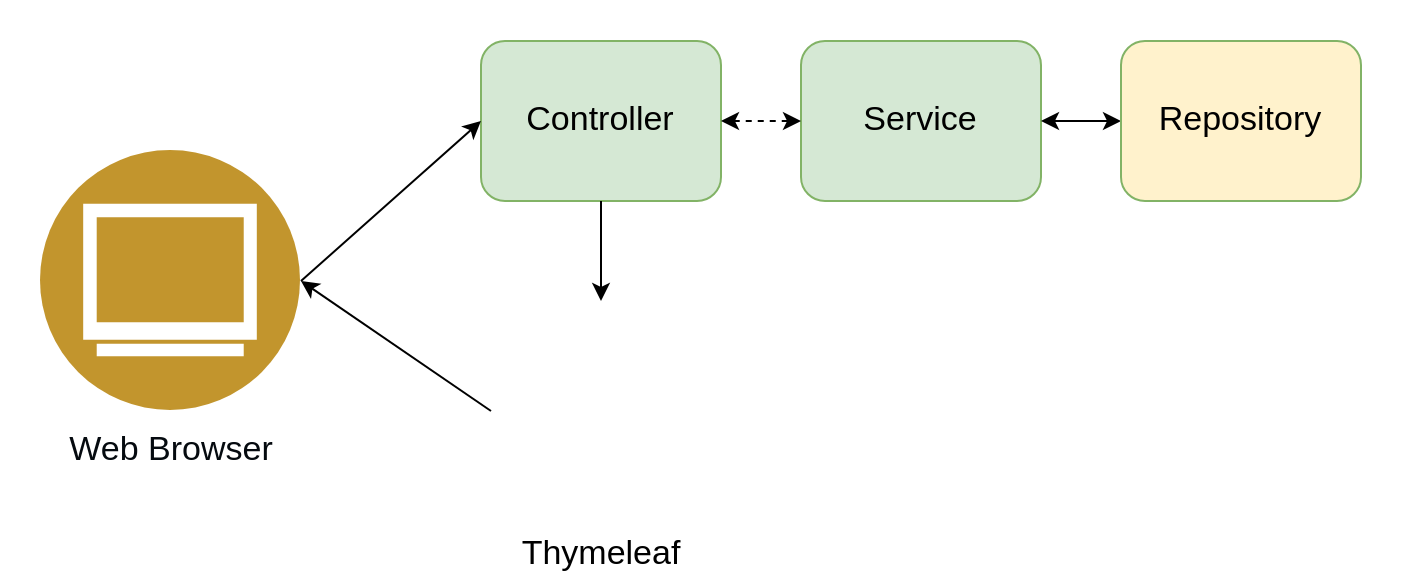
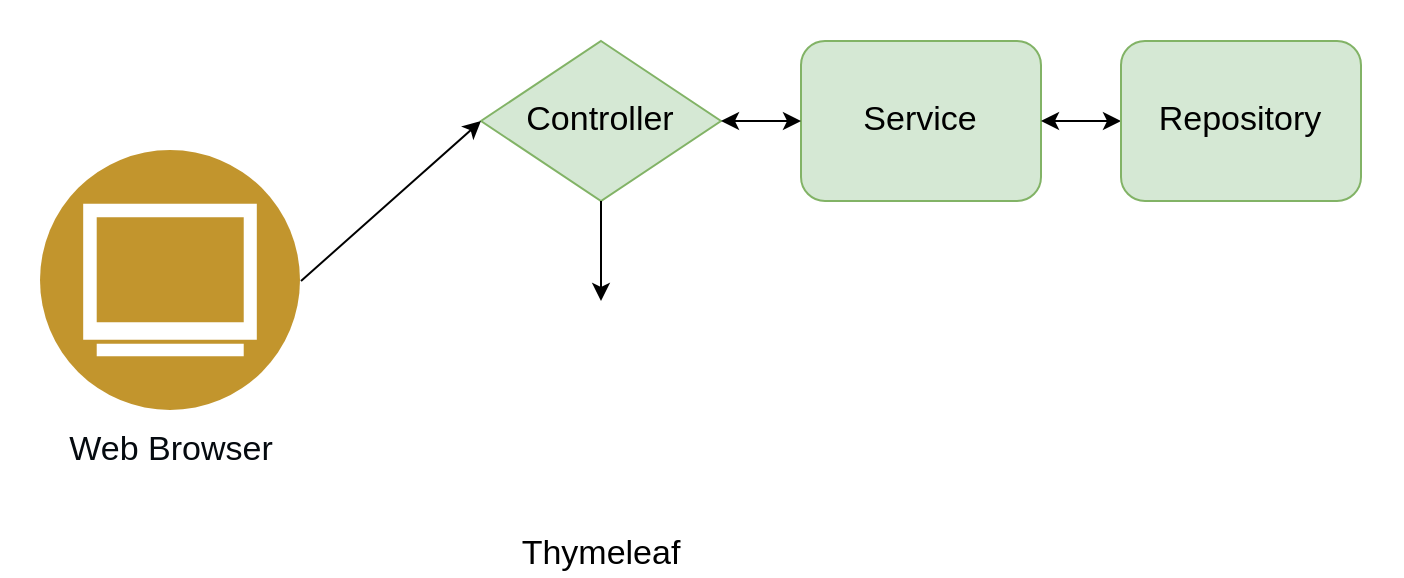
- <mxCell id="2" value="&lt;font style=&quot;font-size: 17px;&quot;&gt;Controller&lt;/font&gt;" style="rounded=1;whiteSpace=wrap;html=1;fillColor=#d5e8d4;strokeColor=#82b366;" vertex="1" parent="1"><mxGeometry x="240" y="20" width="120" height="80" as="geometry" /></mxCell>
+ <mxCell id="2" value="&lt;font style=&quot;font-size: 17px;&quot;&gt;Controller&lt;/font&gt;" style="rhombus;whiteSpace=wrap;html=1;fillColor=#d5e8d4;strokeColor=#82b366;" vertex="1" parent="1"><mxGeometry x="240" y="20" width="120" height="80" as="geometry" /></mxCell>
- <mxCell id="4" value="" style="endArrow=classic;startArrow=classic;html=1;rounded=0;exitX=1;exitY=0.5;exitDx=0;exitDy=0;entryX=0;entryY=0.5;entryDx=0;entryDy=0;dashed=1;" edge="1" parent="1" source="2" target="3"><mxGeometry width="50" height="50" relative="1" as="geometry"><mxPoint x="400" y="140" as="sourcePoint" /><mxPoint x="450" y="90" as="targetPoint" /></mxGeometry></mxCell>
+ <mxCell id="4" value="" style="endArrow=classic;startArrow=classic;html=1;rounded=0;exitX=1;exitY=0.5;exitDx=0;exitDy=0;entryX=0;entryY=0.5;entryDx=0;entryDy=0;" edge="1" parent="1" source="2" target="3"><mxGeometry width="50" height="50" relative="1" as="geometry"><mxPoint x="400" y="140" as="sourcePoint" /><mxPoint x="450" y="90" as="targetPoint" /></mxGeometry></mxCell>
- <mxCell id="8" value="&lt;span style=&quot;font-size: 17px;&quot;&gt;Repository&lt;/span&gt;" style="rounded=1;whiteSpace=wrap;html=1;fillColor=#fff2cc;strokeColor=#82b366;" vertex="1" parent="1"><mxGeometry x="560" y="20" width="120" height="80" as="geometry" /></mxCell>
+ <mxCell id="8" value="&lt;span style=&quot;font-size: 17px;&quot;&gt;Repository&lt;/span&gt;" style="rounded=1;whiteSpace=wrap;html=1;fillColor=#d5e8d4;strokeColor=#82b366;" vertex="1" parent="1"><mxGeometry x="560" y="20" width="120" height="80" as="geometry" /></mxCell>
- <mxCell id="11" value="" style="endArrow=classic;html=1;rounded=0;exitX=0;exitY=0.5;exitDx=0;exitDy=0;entryX=1;entryY=0.5;entryDx=0;entryDy=0;" edge="1" parent="1" source="5" target="6"><mxGeometry width="50" height="50" relative="1" as="geometry"><mxPoint x="140" y="380" as="sourcePoint" /><mxPoint x="180" y="220" as="targetPoint" /></mxGeometry></mxCell>
